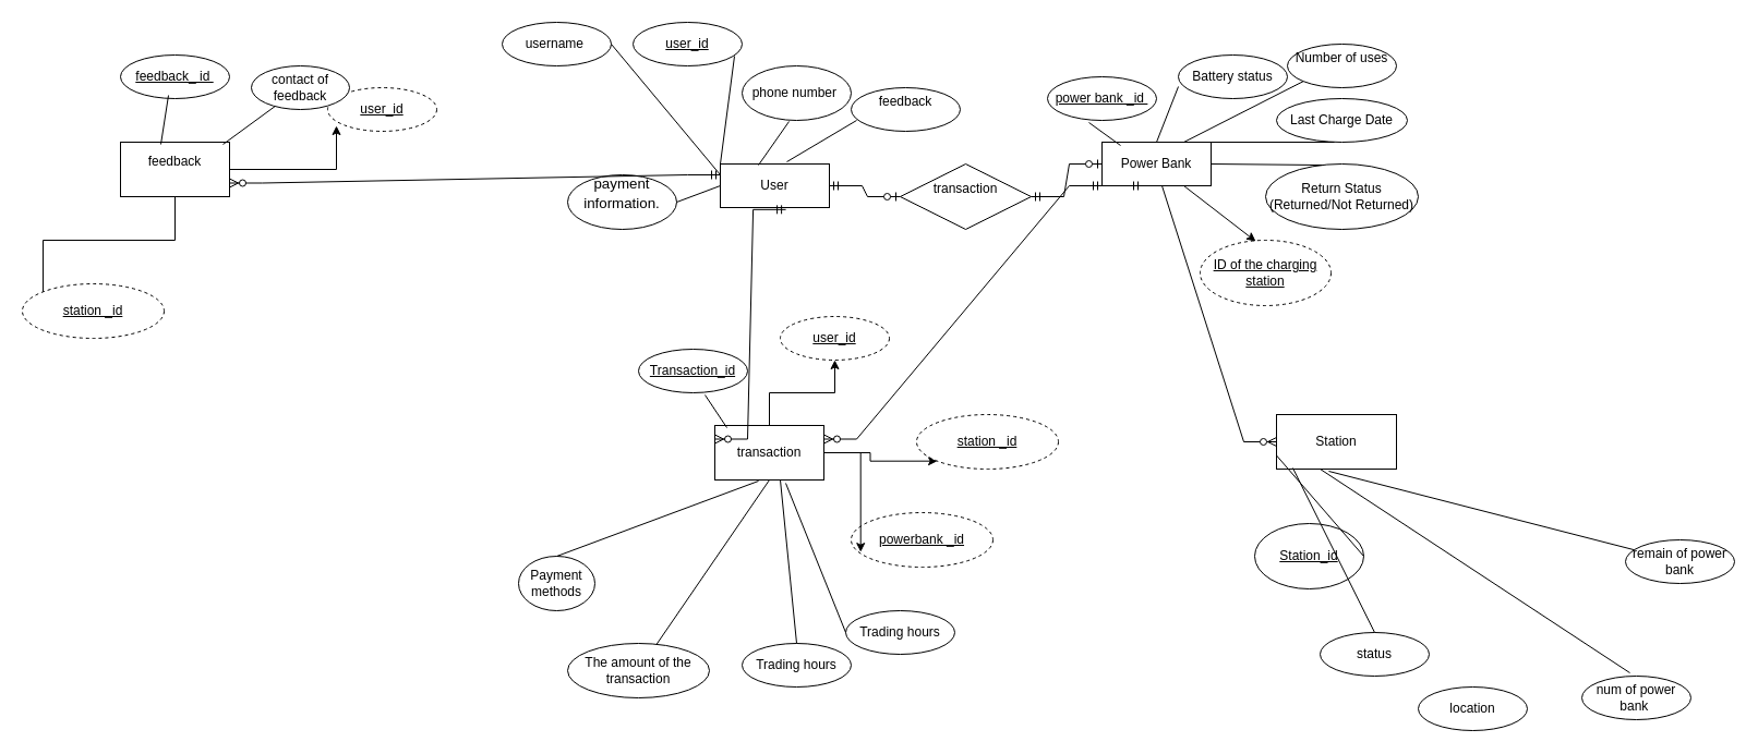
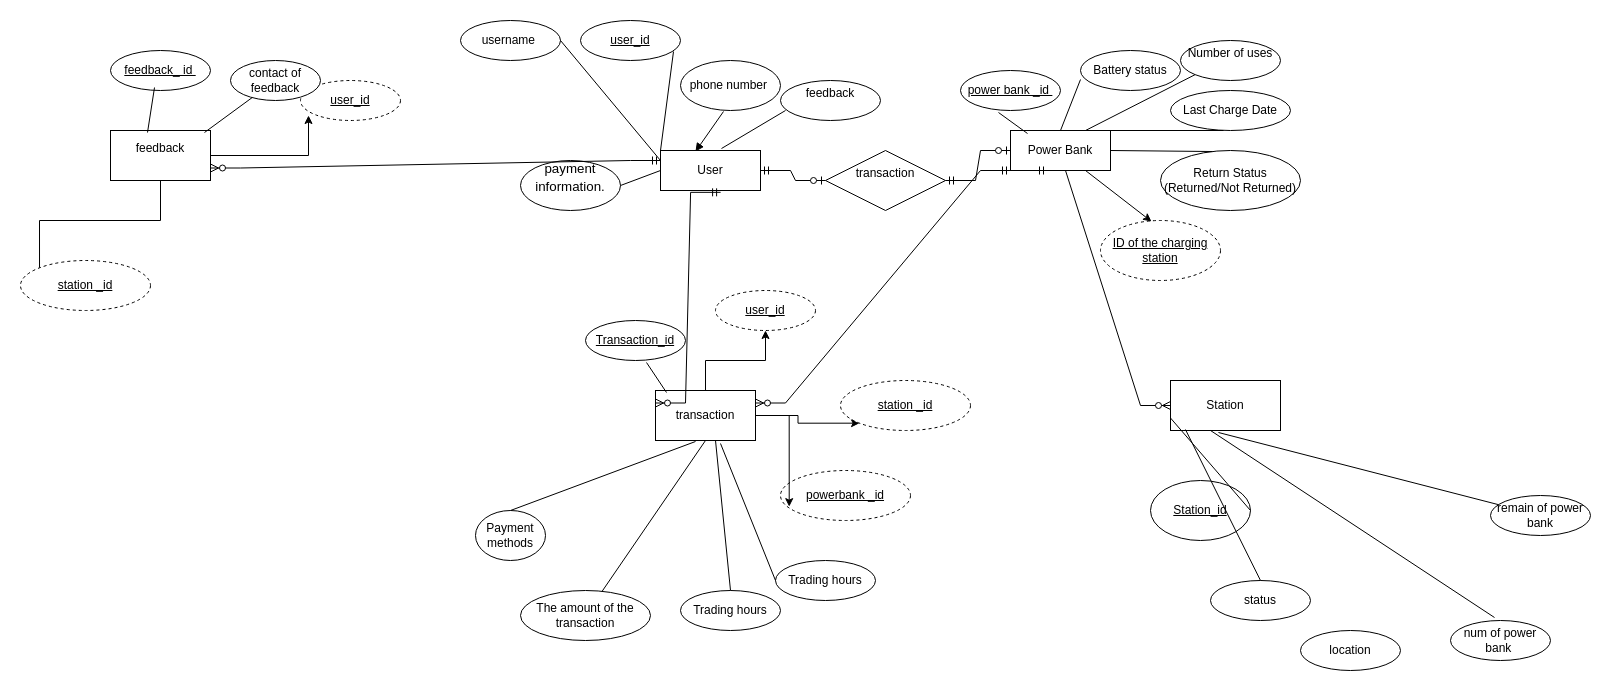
- <mxCell id="24" value="" style="endArrow=none;html=1;rounded=0;exitX=0.43;exitY=1.02;exitDx=0;exitDy=0;entryX=0.35;entryY=0.025;entryDx=0;entryDy=0;entryPerimeter=0;exitPerimeter=0;" edge="1" parent="1" source="10" target="2"><mxGeometry relative="1" as="geometry"><mxPoint x="550" y="450" as="sourcePoint" /><mxPoint x="620" y="438" as="targetPoint" /></mxGeometry></mxCell>
+ <mxCell id="24" value="" style="endArrow=block;html=1;rounded=0;exitX=0.43;exitY=1.02;exitDx=0;exitDy=0;entryX=0.35;entryY=0.025;entryDx=0;entryDy=0;entryPerimeter=0;exitPerimeter=0;" edge="1" parent="1" source="10" target="2"><mxGeometry relative="1" as="geometry"><mxPoint x="550" y="450" as="sourcePoint" /><mxPoint x="620" y="438" as="targetPoint" /></mxGeometry></mxCell>
